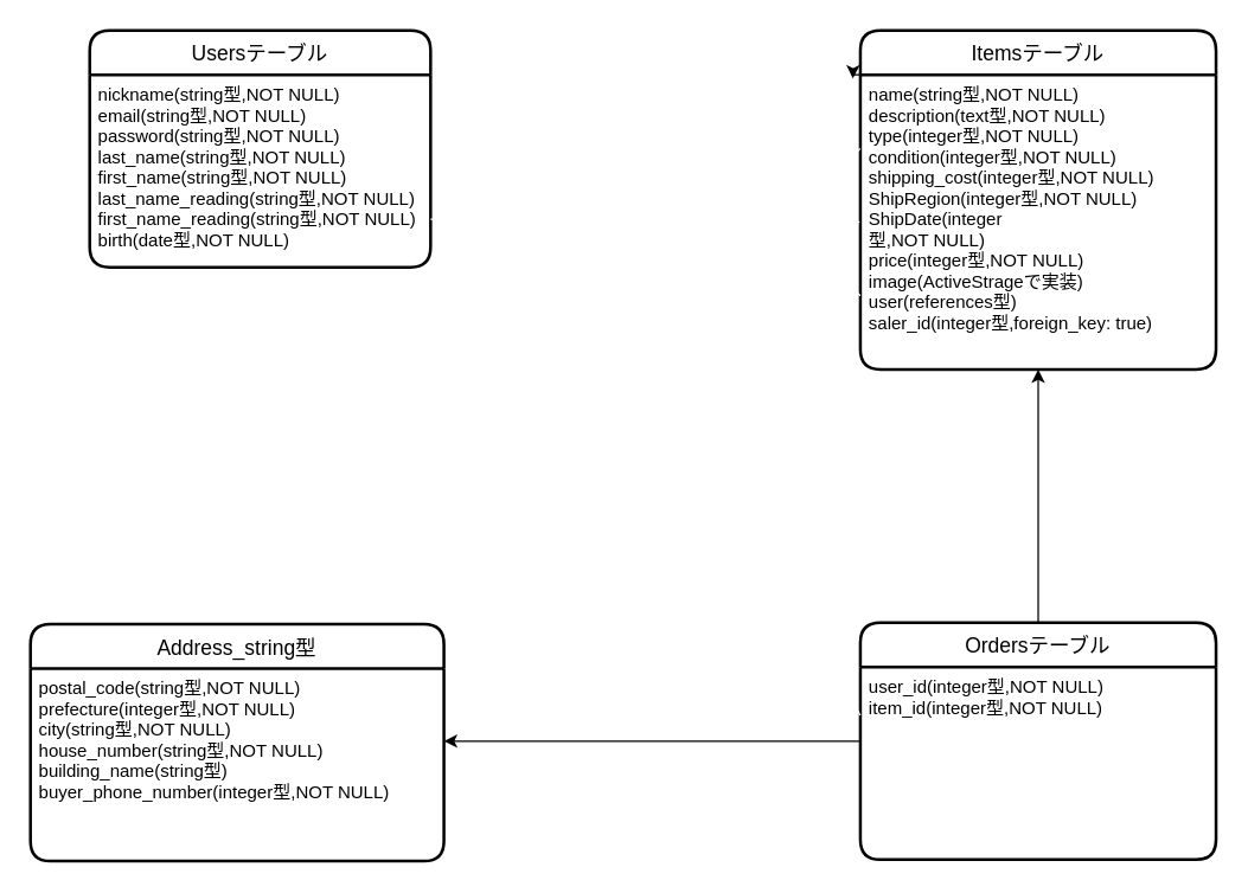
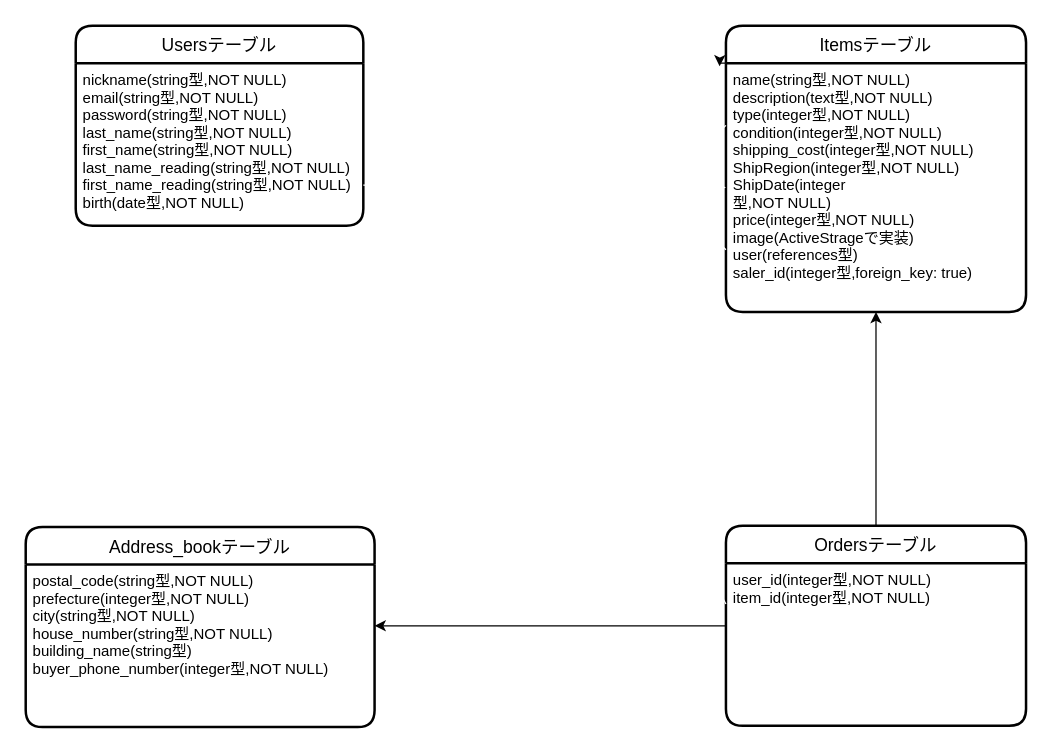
- <mxCell id="7" value="Address_string型" style="swimlane;childLayout=stackLayout;horizontal=1;startSize=30;horizontalStack=0;rounded=1;fontSize=14;fontStyle=0;strokeWidth=2;resizeParent=0;resizeLast=1;shadow=0;dashed=0;align=center;" parent="1" vertex="1"><mxGeometry x="20" y="421" width="279" height="160" as="geometry" /></mxCell>
+ <mxCell id="7" value="Address_bookテーブル" style="swimlane;childLayout=stackLayout;horizontal=1;startSize=30;horizontalStack=0;rounded=1;fontSize=14;fontStyle=0;strokeWidth=2;resizeParent=0;resizeLast=1;shadow=0;dashed=0;align=center;" parent="1" vertex="1"><mxGeometry x="20" y="421" width="279" height="160" as="geometry" /></mxCell>
